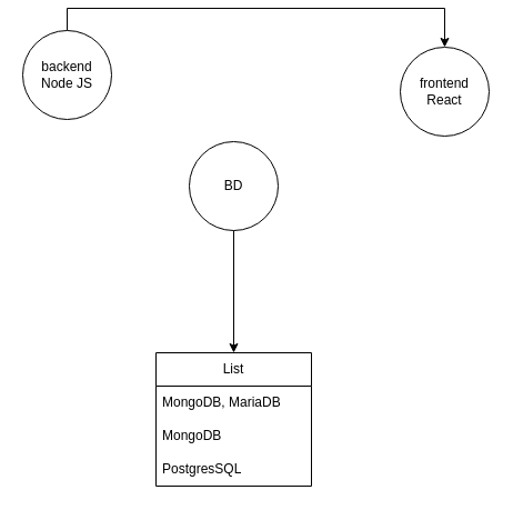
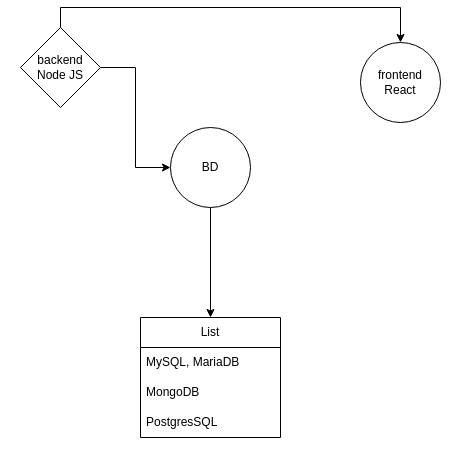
- <mxCell id="4" value="backend&lt;br&gt;Node JS" style="ellipse;whiteSpace=wrap;html=1;aspect=fixed;" vertex="1" parent="1"><mxGeometry x="20" y="20" width="80" height="80" as="geometry" /></mxCell>
+ <mxCell id="4" value="backend&lt;br&gt;Node JS" style="rhombus;whiteSpace=wrap;html=1;aspect=fixed;" vertex="1" parent="1"><mxGeometry x="20" y="20" width="80" height="80" as="geometry" /></mxCell>
+ <mxCell id="2" style="edgeStyle=orthogonalEdgeStyle;rounded=0;orthogonalLoop=1;jettySize=auto;html=1;exitX=1;exitY=0.5;exitDx=0;exitDy=0;entryX=0;entryY=0.5;entryDx=0;entryDy=0;" edge="1" parent="1" source="4" target="6"><mxGeometry relative="1" as="geometry" /></mxCell>
- <mxCell id="8" value="MongoDB, MariaDB" style="text;strokeColor=none;fillColor=none;align=left;verticalAlign=middle;spacingLeft=4;spacingRight=4;overflow=hidden;points=[[0,0.5],[1,0.5]];portConstraint=eastwest;rotatable=0;whiteSpace=wrap;html=1;" vertex="1" parent="7"><mxGeometry y="30" width="140" height="30" as="geometry" /></mxCell>
+ <mxCell id="8" value="MySQL, MariaDB" style="text;strokeColor=none;fillColor=none;align=left;verticalAlign=middle;spacingLeft=4;spacingRight=4;overflow=hidden;points=[[0,0.5],[1,0.5]];portConstraint=eastwest;rotatable=0;whiteSpace=wrap;html=1;" vertex="1" parent="7"><mxGeometry y="30" width="140" height="30" as="geometry" /></mxCell>
